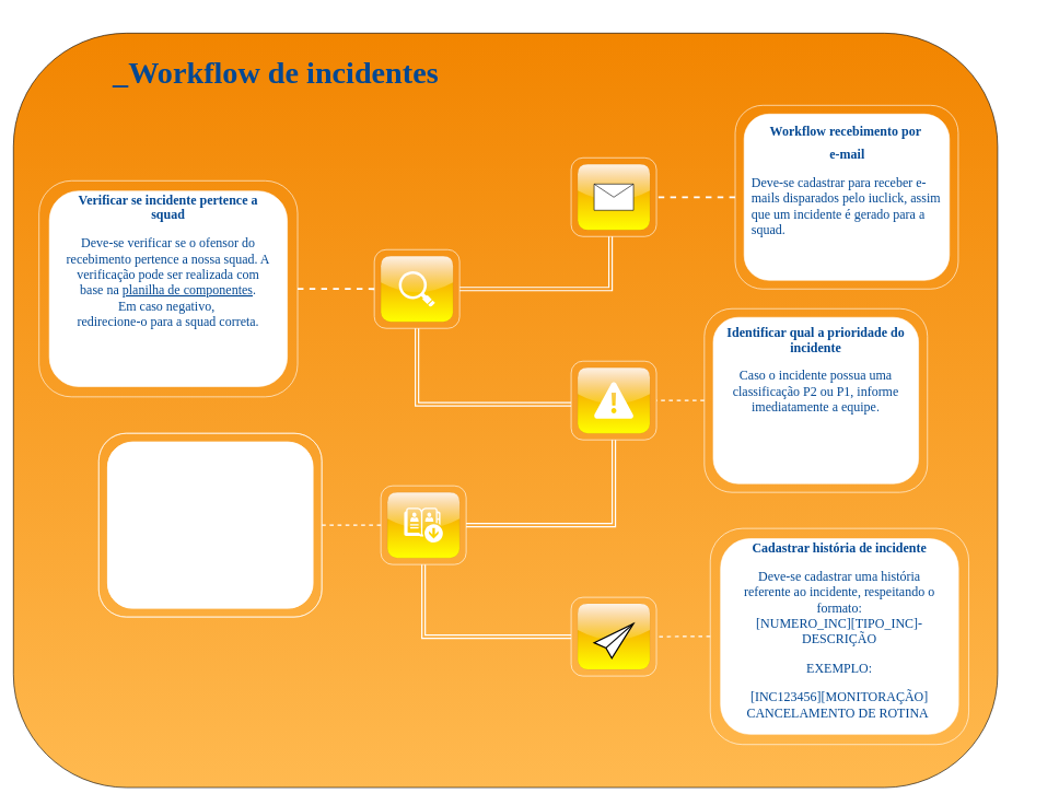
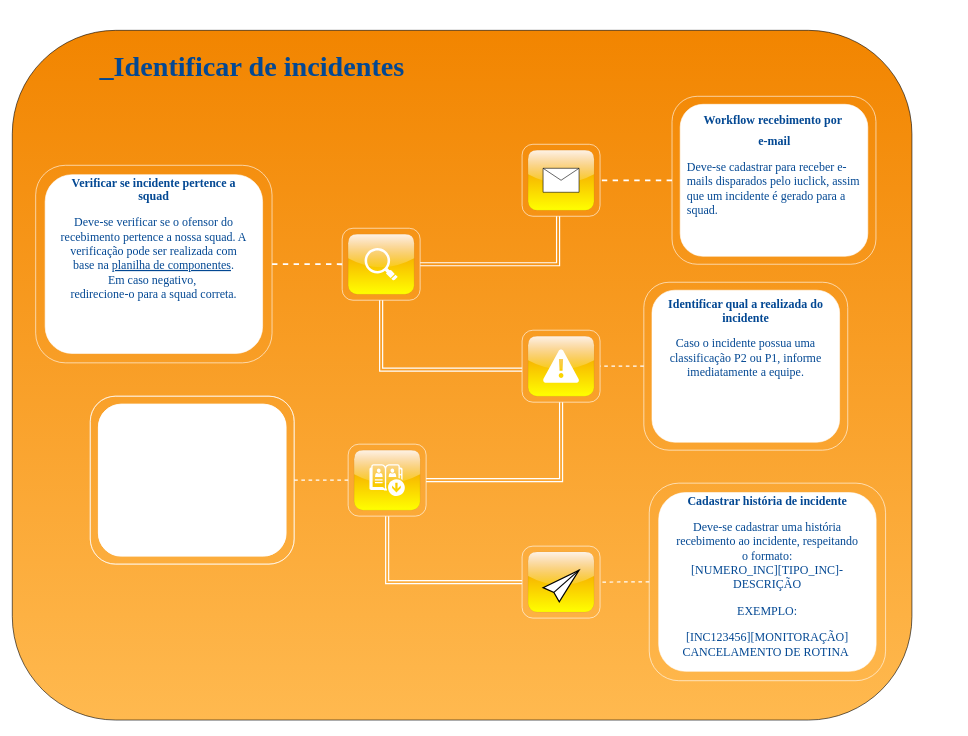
- <mxCell id="3" value="&lt;h1&gt;&lt;font face=&quot;Century Gothic&quot; color=&quot;#034893&quot;&gt;&lt;span style=&quot;font-size: 47px;&quot;&gt;_Workflow de incidentes&lt;/span&gt;&lt;/font&gt;&lt;/h1&gt;" style="text;html=1;strokeColor=none;fillColor=none;align=center;verticalAlign=middle;whiteSpace=wrap;rounded=0;" parent="1" vertex="1"><mxGeometry x="110" y="20" width="620" height="180" as="geometry" /></mxCell>
+ <mxCell id="3" value="&lt;h1&gt;&lt;font face=&quot;Century Gothic&quot; color=&quot;#034893&quot;&gt;&lt;span style=&quot;font-size: 47px;&quot;&gt;_Identificar de incidentes&lt;/span&gt;&lt;/font&gt;&lt;/h1&gt;" style="text;html=1;strokeColor=none;fillColor=none;align=center;verticalAlign=middle;whiteSpace=wrap;rounded=0;" parent="1" vertex="1"><mxGeometry x="110" y="20" width="620" height="180" as="geometry" /></mxCell>
- <mxCell id="42" value="&lt;h1 style=&quot;font-size: 20px; line-height: 110%;&quot;&gt;&lt;font face=&quot;Century Gothic&quot;&gt;Identificar qual a prioridade do incidente&lt;/font&gt;&lt;/h1&gt;&lt;p style=&quot;font-size: 20px;&quot;&gt;&lt;font face=&quot;Century Gothic&quot;&gt;Caso o incidente possua uma classificação P2 ou P1, informe imediatamente a equipe.&lt;/font&gt;&lt;/p&gt;" style="text;html=1;strokeColor=none;fillColor=none;spacing=5;spacingTop=-20;whiteSpace=wrap;overflow=hidden;rounded=0;fontSize=47;fontFamily=Lucida Console;fontColor=#034893;align=center;" parent="39" vertex="1"><mxGeometry x="20" y="22.5" width="300" height="235" as="geometry" /></mxCell>
+ <mxCell id="42" value="&lt;h1 style=&quot;font-size: 20px; line-height: 110%;&quot;&gt;&lt;font face=&quot;Century Gothic&quot;&gt;Identificar qual a realizada do incidente&lt;/font&gt;&lt;/h1&gt;&lt;p style=&quot;font-size: 20px;&quot;&gt;&lt;font face=&quot;Century Gothic&quot;&gt;Caso o incidente possua uma classificação P2 ou P1, informe imediatamente a equipe.&lt;/font&gt;&lt;/p&gt;" style="text;html=1;strokeColor=none;fillColor=none;spacing=5;spacingTop=-20;whiteSpace=wrap;overflow=hidden;rounded=0;fontSize=47;fontFamily=Lucida Console;fontColor=#034893;align=center;" parent="39" vertex="1"><mxGeometry x="20" y="22.5" width="300" height="235" as="geometry" /></mxCell>
- <mxCell id="50" value="&lt;h1 style=&quot;font-size: 20px; line-height: 110%;&quot;&gt;&lt;font face=&quot;Century Gothic&quot;&gt;Cadastrar história de incidente&lt;/font&gt;&lt;/h1&gt;&lt;p style=&quot;font-size: 20px;&quot;&gt;&lt;font face=&quot;Century Gothic&quot;&gt;Deve-se cadastrar uma história referente ao incidente, respeitando o formato:&lt;br&gt;[NUMERO_INC][TIPO_INC]-DESCRIÇÃO&lt;/font&gt;&lt;/p&gt;&lt;p style=&quot;font-size: 20px;&quot;&gt;&lt;font face=&quot;Century Gothic&quot;&gt;EXEMPLO:&lt;/font&gt;&lt;/p&gt;&lt;p style=&quot;font-size: 20px;&quot;&gt;&lt;font face=&quot;Century Gothic&quot;&gt;[INC123456][MONITORAÇÃO] CANCELAMENTO DE ROTINA&amp;nbsp;&lt;/font&gt;&lt;/p&gt;" style="text;html=1;strokeColor=none;fillColor=none;spacing=5;spacingTop=-20;whiteSpace=wrap;overflow=hidden;rounded=0;fontSize=47;fontFamily=Lucida Console;fontColor=#034893;align=center;" parent="47" vertex="1"><mxGeometry x="38.058" y="15.684" width="317.98" height="290.903" as="geometry" /></mxCell>
+ <mxCell id="50" value="&lt;h1 style=&quot;font-size: 20px; line-height: 110%;&quot;&gt;&lt;font face=&quot;Century Gothic&quot;&gt;Cadastrar história de incidente&lt;/font&gt;&lt;/h1&gt;&lt;p style=&quot;font-size: 20px;&quot;&gt;&lt;font face=&quot;Century Gothic&quot;&gt;Deve-se cadastrar uma história recebimento ao incidente, respeitando o formato:&lt;br&gt;[NUMERO_INC][TIPO_INC]-DESCRIÇÃO&lt;/font&gt;&lt;/p&gt;&lt;p style=&quot;font-size: 20px;&quot;&gt;&lt;font face=&quot;Century Gothic&quot;&gt;EXEMPLO:&lt;/font&gt;&lt;/p&gt;&lt;p style=&quot;font-size: 20px;&quot;&gt;&lt;font face=&quot;Century Gothic&quot;&gt;[INC123456][MONITORAÇÃO] CANCELAMENTO DE ROTINA&amp;nbsp;&lt;/font&gt;&lt;/p&gt;" style="text;html=1;strokeColor=none;fillColor=none;spacing=5;spacingTop=-20;whiteSpace=wrap;overflow=hidden;rounded=0;fontSize=47;fontFamily=Lucida Console;fontColor=#034893;align=center;" parent="47" vertex="1"><mxGeometry x="38.058" y="15.684" width="317.98" height="290.903" as="geometry" /></mxCell>
